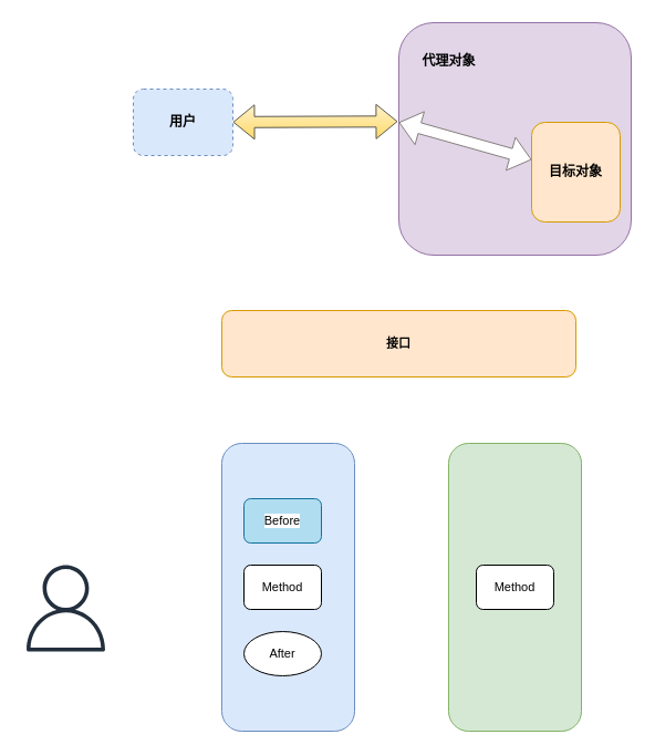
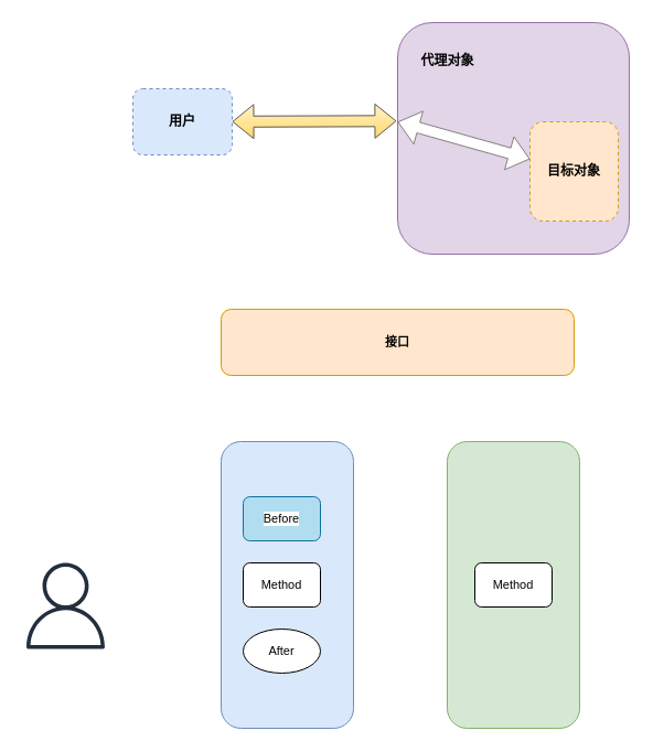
- <mxCell id="5" value="&lt;b&gt;目标对象&lt;/b&gt;" style="rounded=1;whiteSpace=wrap;html=1;fillColor=#ffe6cc;strokeColor=#d79b00;" vertex="1" parent="1"><mxGeometry x="480" y="110" width="80" height="90" as="geometry" /></mxCell>
+ <mxCell id="5" value="&lt;b&gt;目标对象&lt;/b&gt;" style="rounded=1;whiteSpace=wrap;html=1;fillColor=#ffe6cc;strokeColor=#d79b00;dashed=1;" vertex="1" parent="1"><mxGeometry x="480" y="110" width="80" height="90" as="geometry" /></mxCell>
